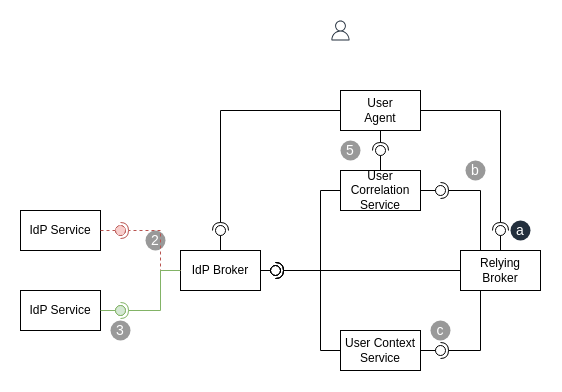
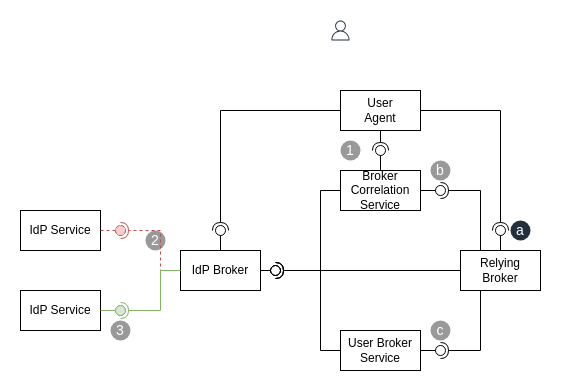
- <mxCell id="36" value="5" style="rounded=1;fillColor=#999999;strokeColor=none;html=1;fontColor=#ffffff;align=center;verticalAlign=middle;whiteSpace=wrap;fontSize=14;fontStyle=0;arcSize=50;sketch=0;" vertex="1" parent="1"><mxGeometry x="340" y="140" width="20" height="20" as="geometry" /></mxCell>
+ <mxCell id="36" value="1" style="rounded=1;fillColor=#999999;strokeColor=none;html=1;fontColor=#ffffff;align=center;verticalAlign=middle;whiteSpace=wrap;fontSize=14;fontStyle=0;arcSize=50;sketch=0;" vertex="1" parent="1"><mxGeometry x="340" y="140" width="20" height="20" as="geometry" /></mxCell>
- <mxCell id="38" value="b" style="rounded=1;fillColor=#999999;strokeColor=none;html=1;fontColor=#ffffff;align=center;verticalAlign=middle;whiteSpace=wrap;fontSize=14;fontStyle=0;arcSize=50;sketch=0;" vertex="1" parent="1"><mxGeometry x="465" y="160" width="20" height="20" as="geometry" /></mxCell>
+ <mxCell id="38" value="b" style="rounded=1;fillColor=#999999;strokeColor=none;html=1;fontColor=#ffffff;align=center;verticalAlign=middle;whiteSpace=wrap;fontSize=14;fontStyle=0;arcSize=50;sketch=0;" vertex="1" parent="1"><mxGeometry x="430" y="160" width="20" height="20" as="geometry" /></mxCell>
- <mxCell id="2" value="User Correlation Service" style="rounded=0;whiteSpace=wrap;html=1;" vertex="1" parent="1"><mxGeometry x="340" y="170" width="80" height="40" as="geometry" /></mxCell>
+ <mxCell id="2" value="Broker Correlation Service" style="rounded=0;whiteSpace=wrap;html=1;" vertex="1" parent="1"><mxGeometry x="340" y="170" width="80" height="40" as="geometry" /></mxCell>
- <mxCell id="27" value="User Context Service" style="rounded=0;whiteSpace=wrap;html=1;" vertex="1" parent="1"><mxGeometry x="340" y="330" width="80" height="40" as="geometry" /></mxCell>
+ <mxCell id="27" value="User Broker Service" style="rounded=0;whiteSpace=wrap;html=1;" vertex="1" parent="1"><mxGeometry x="340" y="330" width="80" height="40" as="geometry" /></mxCell>
